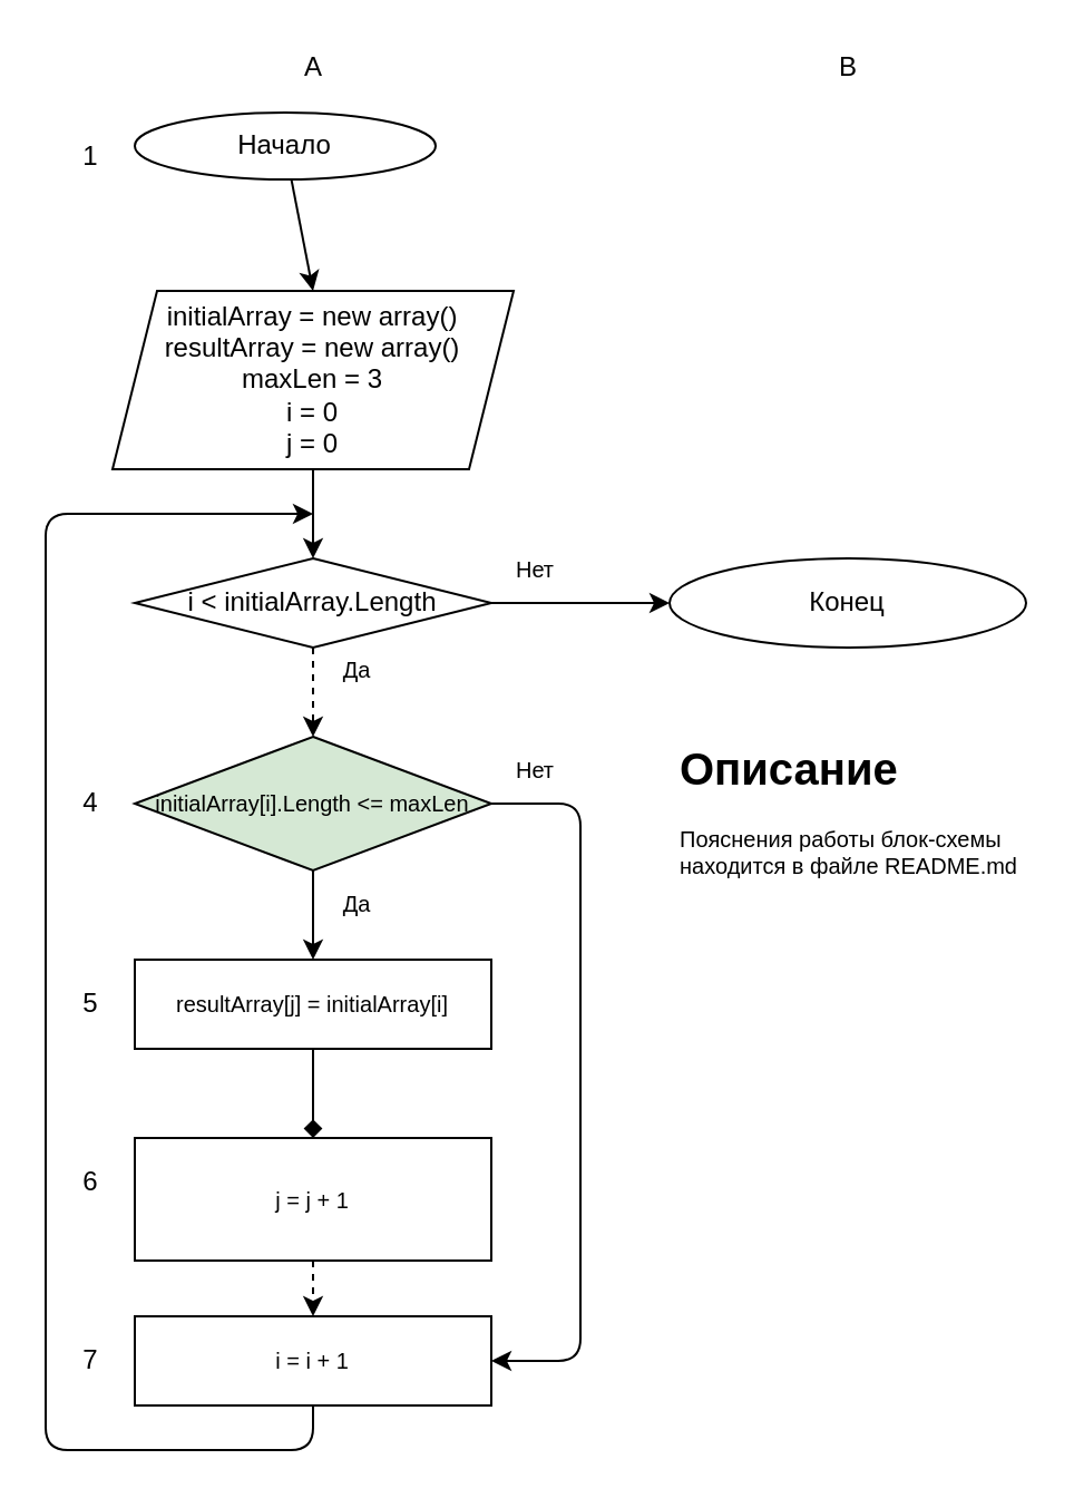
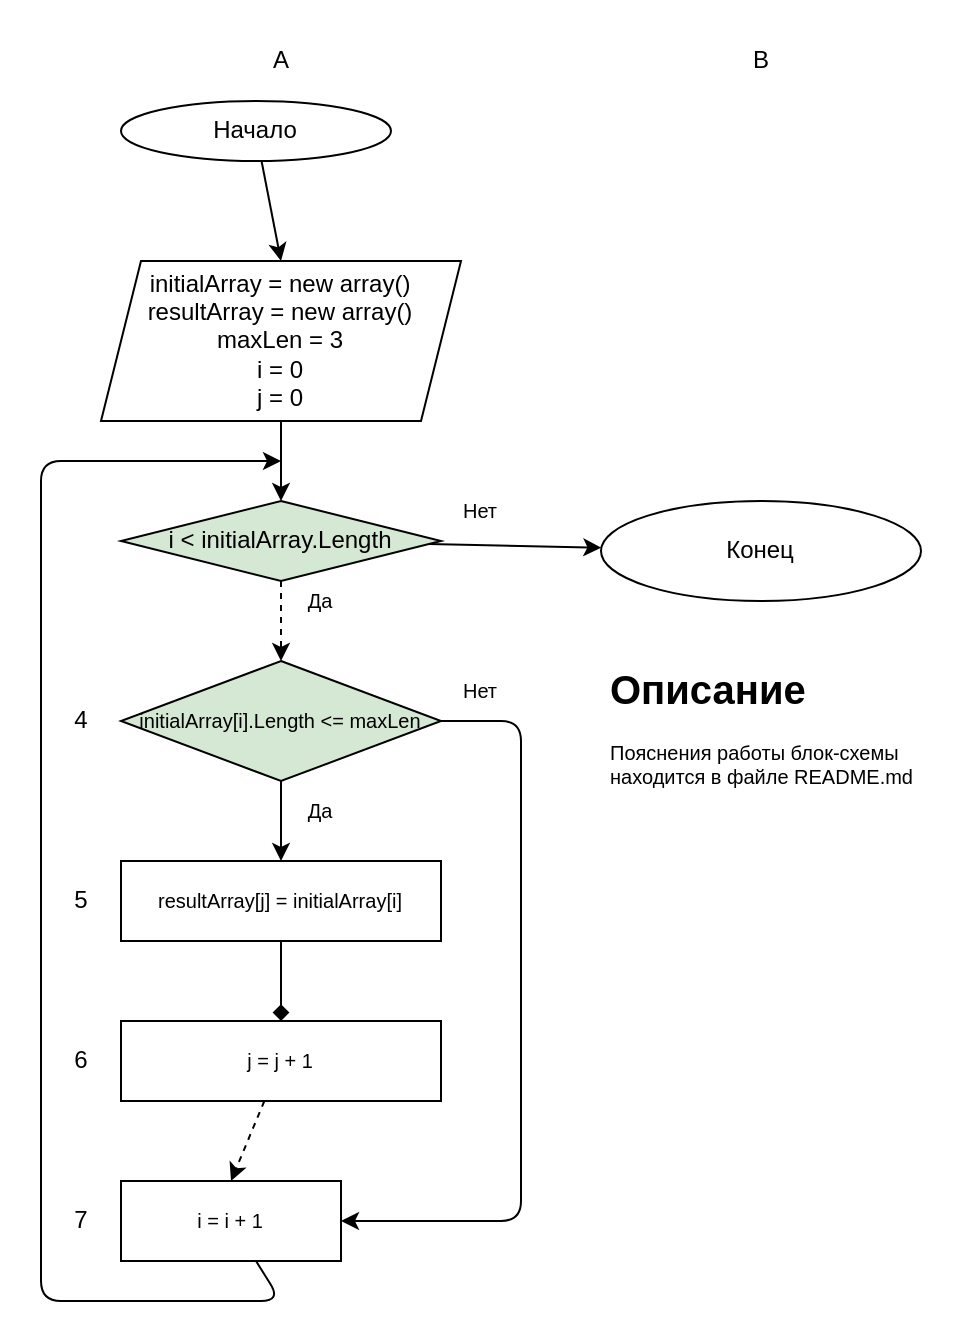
- <mxCell id="12" value="1" style="text;html=1;align=center;verticalAlign=middle;resizable=0;points=[];autosize=1;strokeColor=none;fillColor=none;" vertex="1" parent="1"><mxGeometry x="30" y="60" width="20" height="20" as="geometry" /></mxCell>
- <mxCell id="7" value="i &amp;lt; initialArray.Length" style="rhombus;whiteSpace=wrap;html=1;" vertex="1" parent="1"><mxGeometry x="60" y="250" width="160" height="40" as="geometry" /></mxCell>
+ <mxCell id="7" value="i &amp;lt; initialArray.Length" style="rhombus;whiteSpace=wrap;html=1;fillColor=#d5e8d4;" vertex="1" parent="1"><mxGeometry x="60" y="250" width="160" height="40" as="geometry" /></mxCell>
- <mxCell id="28" value="Конец" style="ellipse;whiteSpace=wrap;html=1;" vertex="1" parent="1"><mxGeometry x="300" y="250" width="160" height="40" as="geometry" /></mxCell>
+ <mxCell id="28" value="Конец" style="ellipse;whiteSpace=wrap;html=1;" vertex="1" parent="1"><mxGeometry x="300" y="250" width="160" height="50" as="geometry" /></mxCell>
- <mxCell id="23" value="j = j + 1" style="rounded=0;whiteSpace=wrap;html=1;fontSize=10;" vertex="1" parent="1"><mxGeometry x="60" y="510" width="160" height="55" as="geometry" /></mxCell>
+ <mxCell id="23" value="j = j + 1" style="rounded=0;whiteSpace=wrap;html=1;fontSize=10;" vertex="1" parent="1"><mxGeometry x="60" y="510" width="160" height="40" as="geometry" /></mxCell>
- <mxCell id="21" value="i = i + 1" style="rounded=0;whiteSpace=wrap;html=1;fontSize=10;" vertex="1" parent="1"><mxGeometry x="60" y="590" width="160" height="40" as="geometry" /></mxCell>
+ <mxCell id="21" value="i = i + 1" style="rounded=0;whiteSpace=wrap;html=1;fontSize=10;" vertex="1" parent="1"><mxGeometry x="60" y="590" width="110" height="40" as="geometry" /></mxCell>
